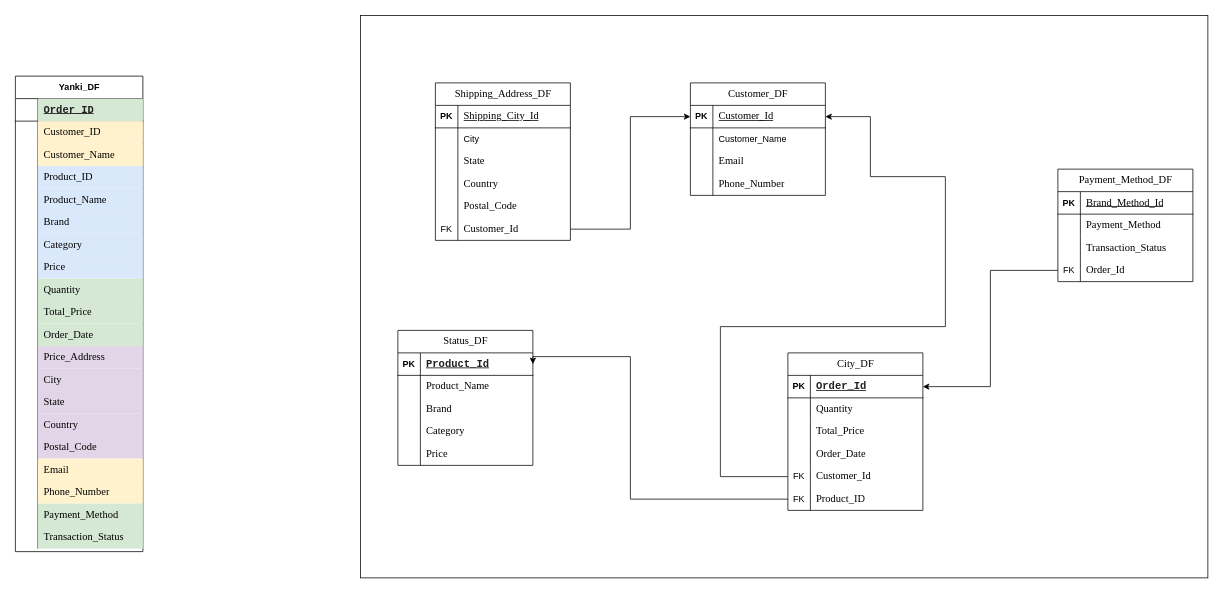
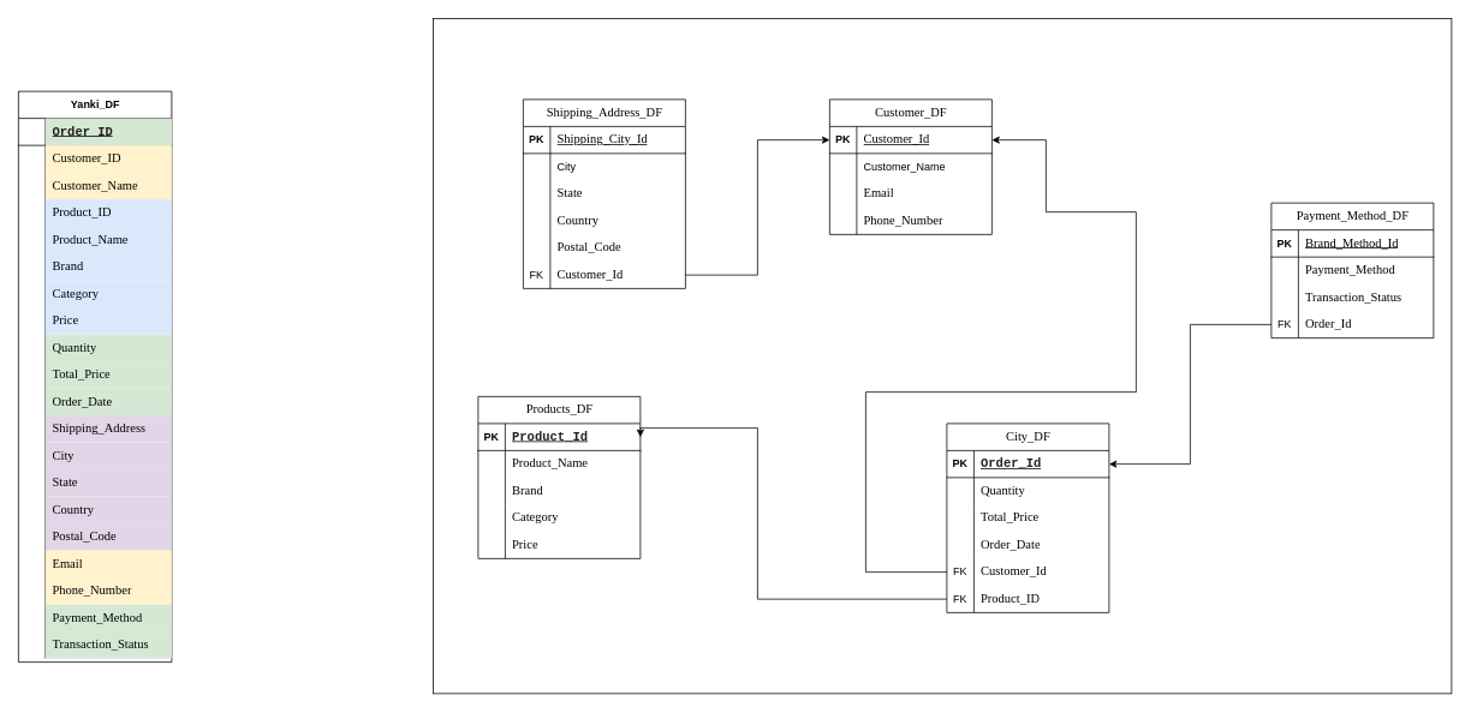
- <mxCell id="115" value="&lt;span style=&quot;font-family: Tahoma; font-size: 14px; font-weight: 400; text-align: left; white-space-collapse: preserve;&quot;&gt;Status_DF&lt;/span&gt;" style="shape=table;startSize=30;container=1;collapsible=1;childLayout=tableLayout;fixedRows=1;rowLines=0;fontStyle=1;align=center;resizeLast=1;html=1;" parent="1" vertex="1"><mxGeometry x="530" y="440" width="180" height="180" as="geometry" /></mxCell>
+ <mxCell id="115" value="&lt;span style=&quot;font-family: Tahoma; font-size: 14px; font-weight: 400; text-align: left; white-space-collapse: preserve;&quot;&gt;Products_DF&lt;/span&gt;" style="shape=table;startSize=30;container=1;collapsible=1;childLayout=tableLayout;fixedRows=1;rowLines=0;fontStyle=1;align=center;resizeLast=1;html=1;" parent="1" vertex="1"><mxGeometry x="530" y="440" width="180" height="180" as="geometry" /></mxCell>
- <mxCell id="39" value="&lt;span style=&quot;font-size: 14px; white-space: pre;&quot;&gt;Price_Address&lt;/span&gt;" style="shape=partialRectangle;connectable=0;fillColor=#e1d5e7;top=0;left=0;bottom=0;right=0;align=left;spacingLeft=6;overflow=hidden;whiteSpace=wrap;html=1;fontStyle=0;fontFamily=Tahoma;strokeColor=#9673a6;" parent="37" vertex="1"><mxGeometry x="30" width="140" height="30" as="geometry"><mxRectangle width="140" height="30" as="alternateBounds" /></mxGeometry></mxCell>
+ <mxCell id="39" value="&lt;span style=&quot;font-size: 14px; white-space: pre;&quot;&gt;Shipping_Address&lt;/span&gt;" style="shape=partialRectangle;connectable=0;fillColor=#e1d5e7;top=0;left=0;bottom=0;right=0;align=left;spacingLeft=6;overflow=hidden;whiteSpace=wrap;html=1;fontStyle=0;fontFamily=Tahoma;strokeColor=#9673a6;" parent="37" vertex="1"><mxGeometry x="30" width="140" height="30" as="geometry"><mxRectangle width="140" height="30" as="alternateBounds" /></mxGeometry></mxCell>
